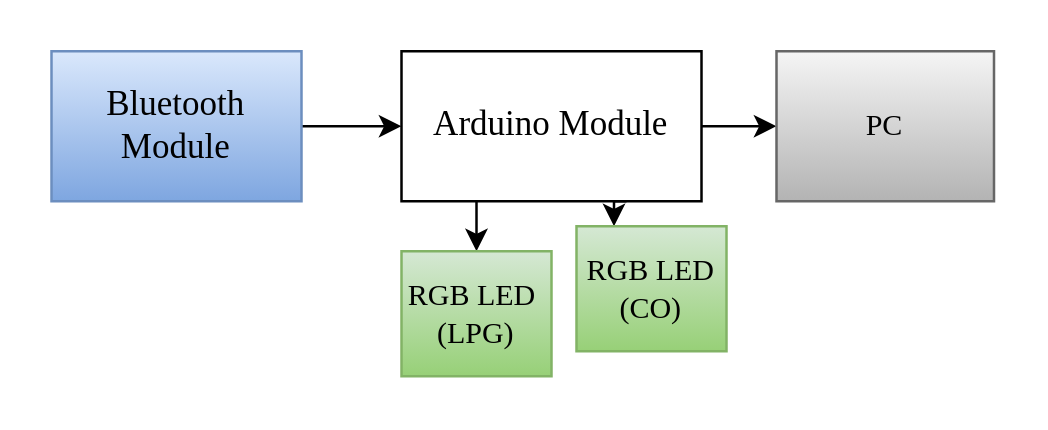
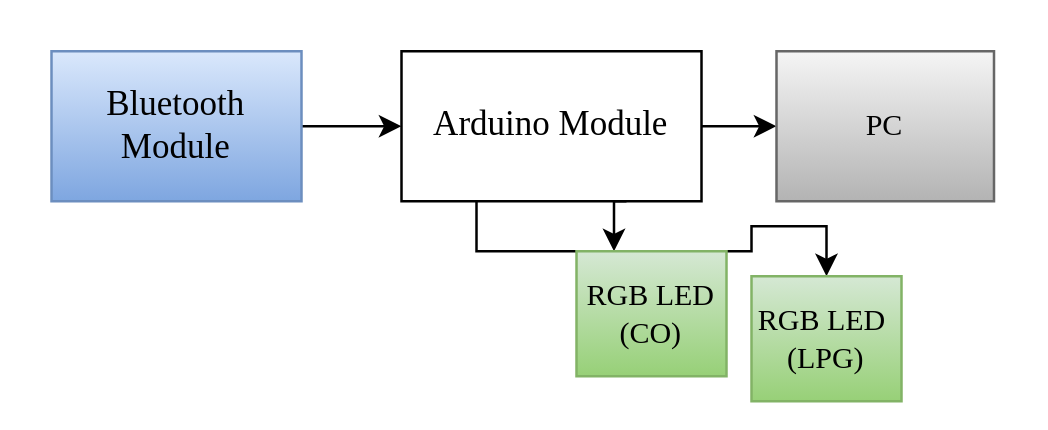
- <mxCell id="7" value="&lt;span style=&quot;font-family: &amp;#34;times new roman&amp;#34; ; white-space: normal&quot;&gt;RGB LED (CO)&lt;/span&gt;" style="rounded=0;whiteSpace=wrap;html=1;gradientColor=#97d077;fillColor=#d5e8d4;strokeColor=#82b366;" vertex="1" parent="1"><mxGeometry x="230" y="90" width="60" height="50" as="geometry" /></mxCell>
+ <mxCell id="7" value="&lt;span style=&quot;font-family: &amp;#34;times new roman&amp;#34; ; white-space: normal&quot;&gt;RGB LED (CO)&lt;/span&gt;" style="rounded=0;whiteSpace=wrap;html=1;gradientColor=#97d077;fillColor=#d5e8d4;strokeColor=#82b366;" vertex="1" parent="1"><mxGeometry x="230" y="100" width="60" height="50" as="geometry" /></mxCell>
- <mxCell id="6" value="&lt;span style=&quot;font-family: &amp;#34;times new roman&amp;#34; ; white-space: normal&quot;&gt;RGB LED&amp;nbsp; (LPG)&lt;/span&gt;" style="rounded=0;whiteSpace=wrap;html=1;gradientColor=#97d077;fillColor=#d5e8d4;strokeColor=#82b366;" vertex="1" parent="1"><mxGeometry x="160" y="100" width="60" height="50" as="geometry" /></mxCell>
+ <mxCell id="6" value="&lt;span style=&quot;font-family: &amp;#34;times new roman&amp;#34; ; white-space: normal&quot;&gt;RGB LED&amp;nbsp; (LPG)&lt;/span&gt;" style="rounded=0;whiteSpace=wrap;html=1;gradientColor=#97d077;fillColor=#d5e8d4;strokeColor=#82b366;" vertex="1" parent="1"><mxGeometry x="300" y="110" width="60" height="50" as="geometry" /></mxCell>
